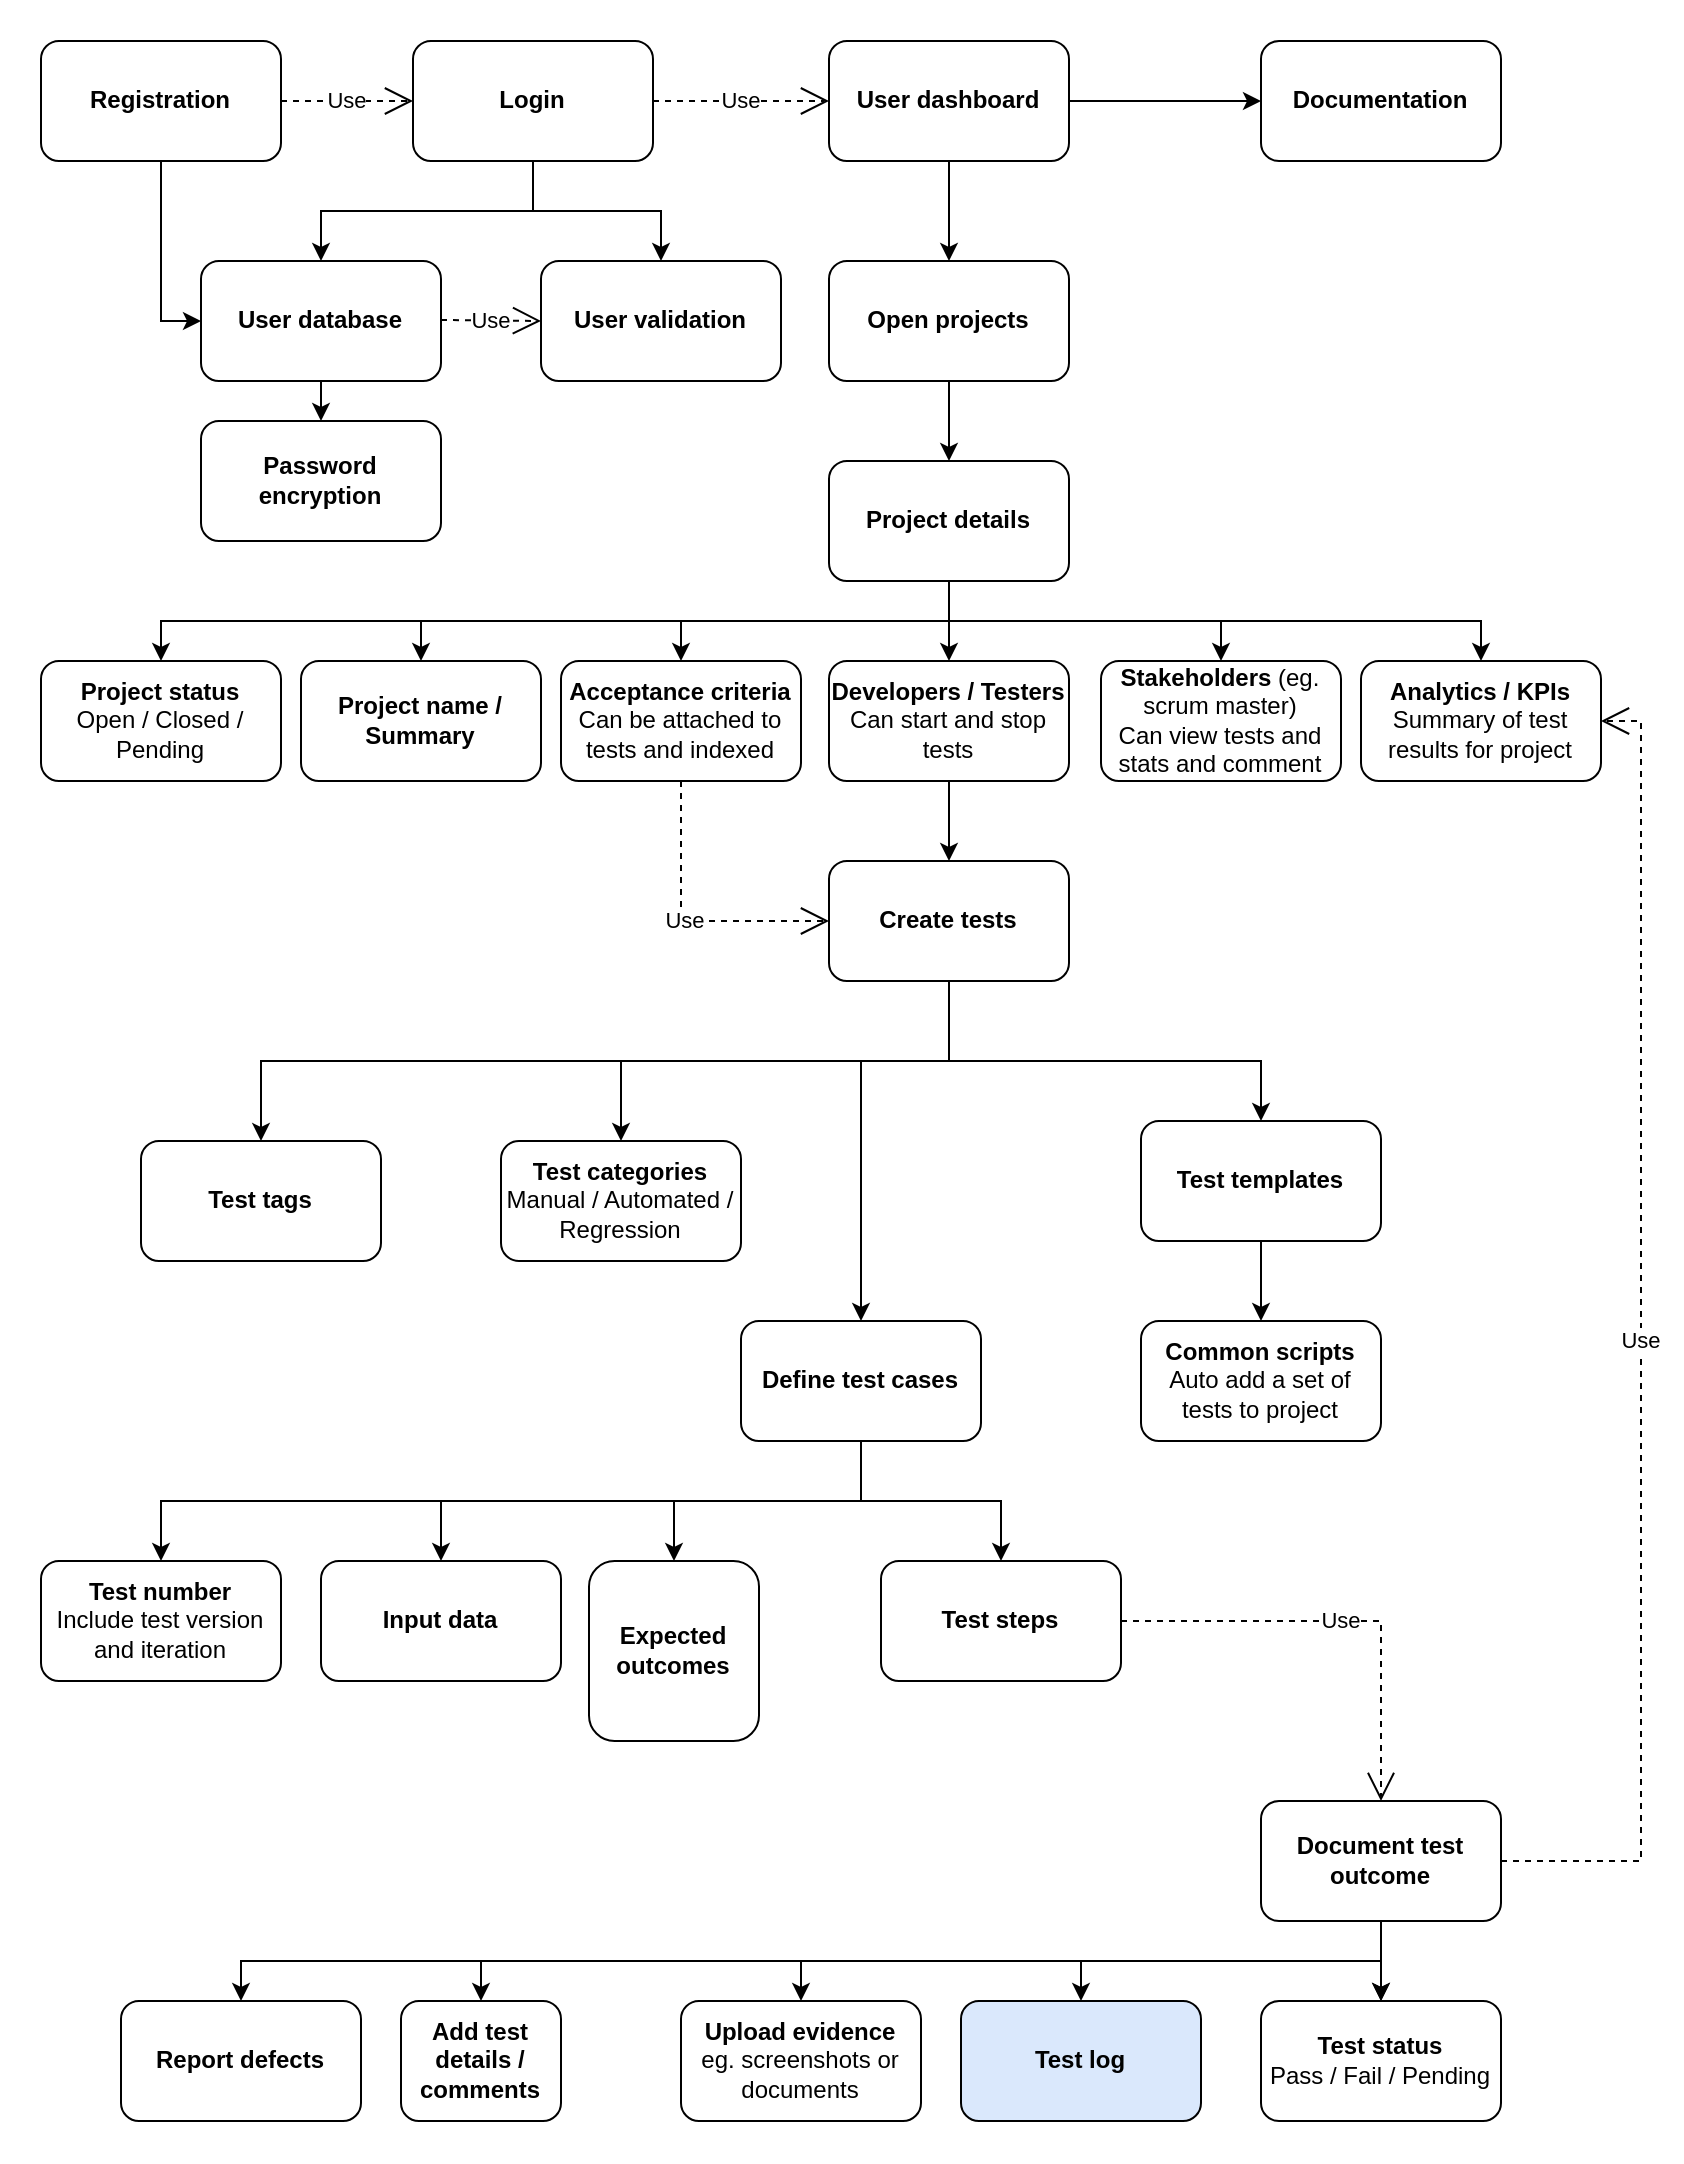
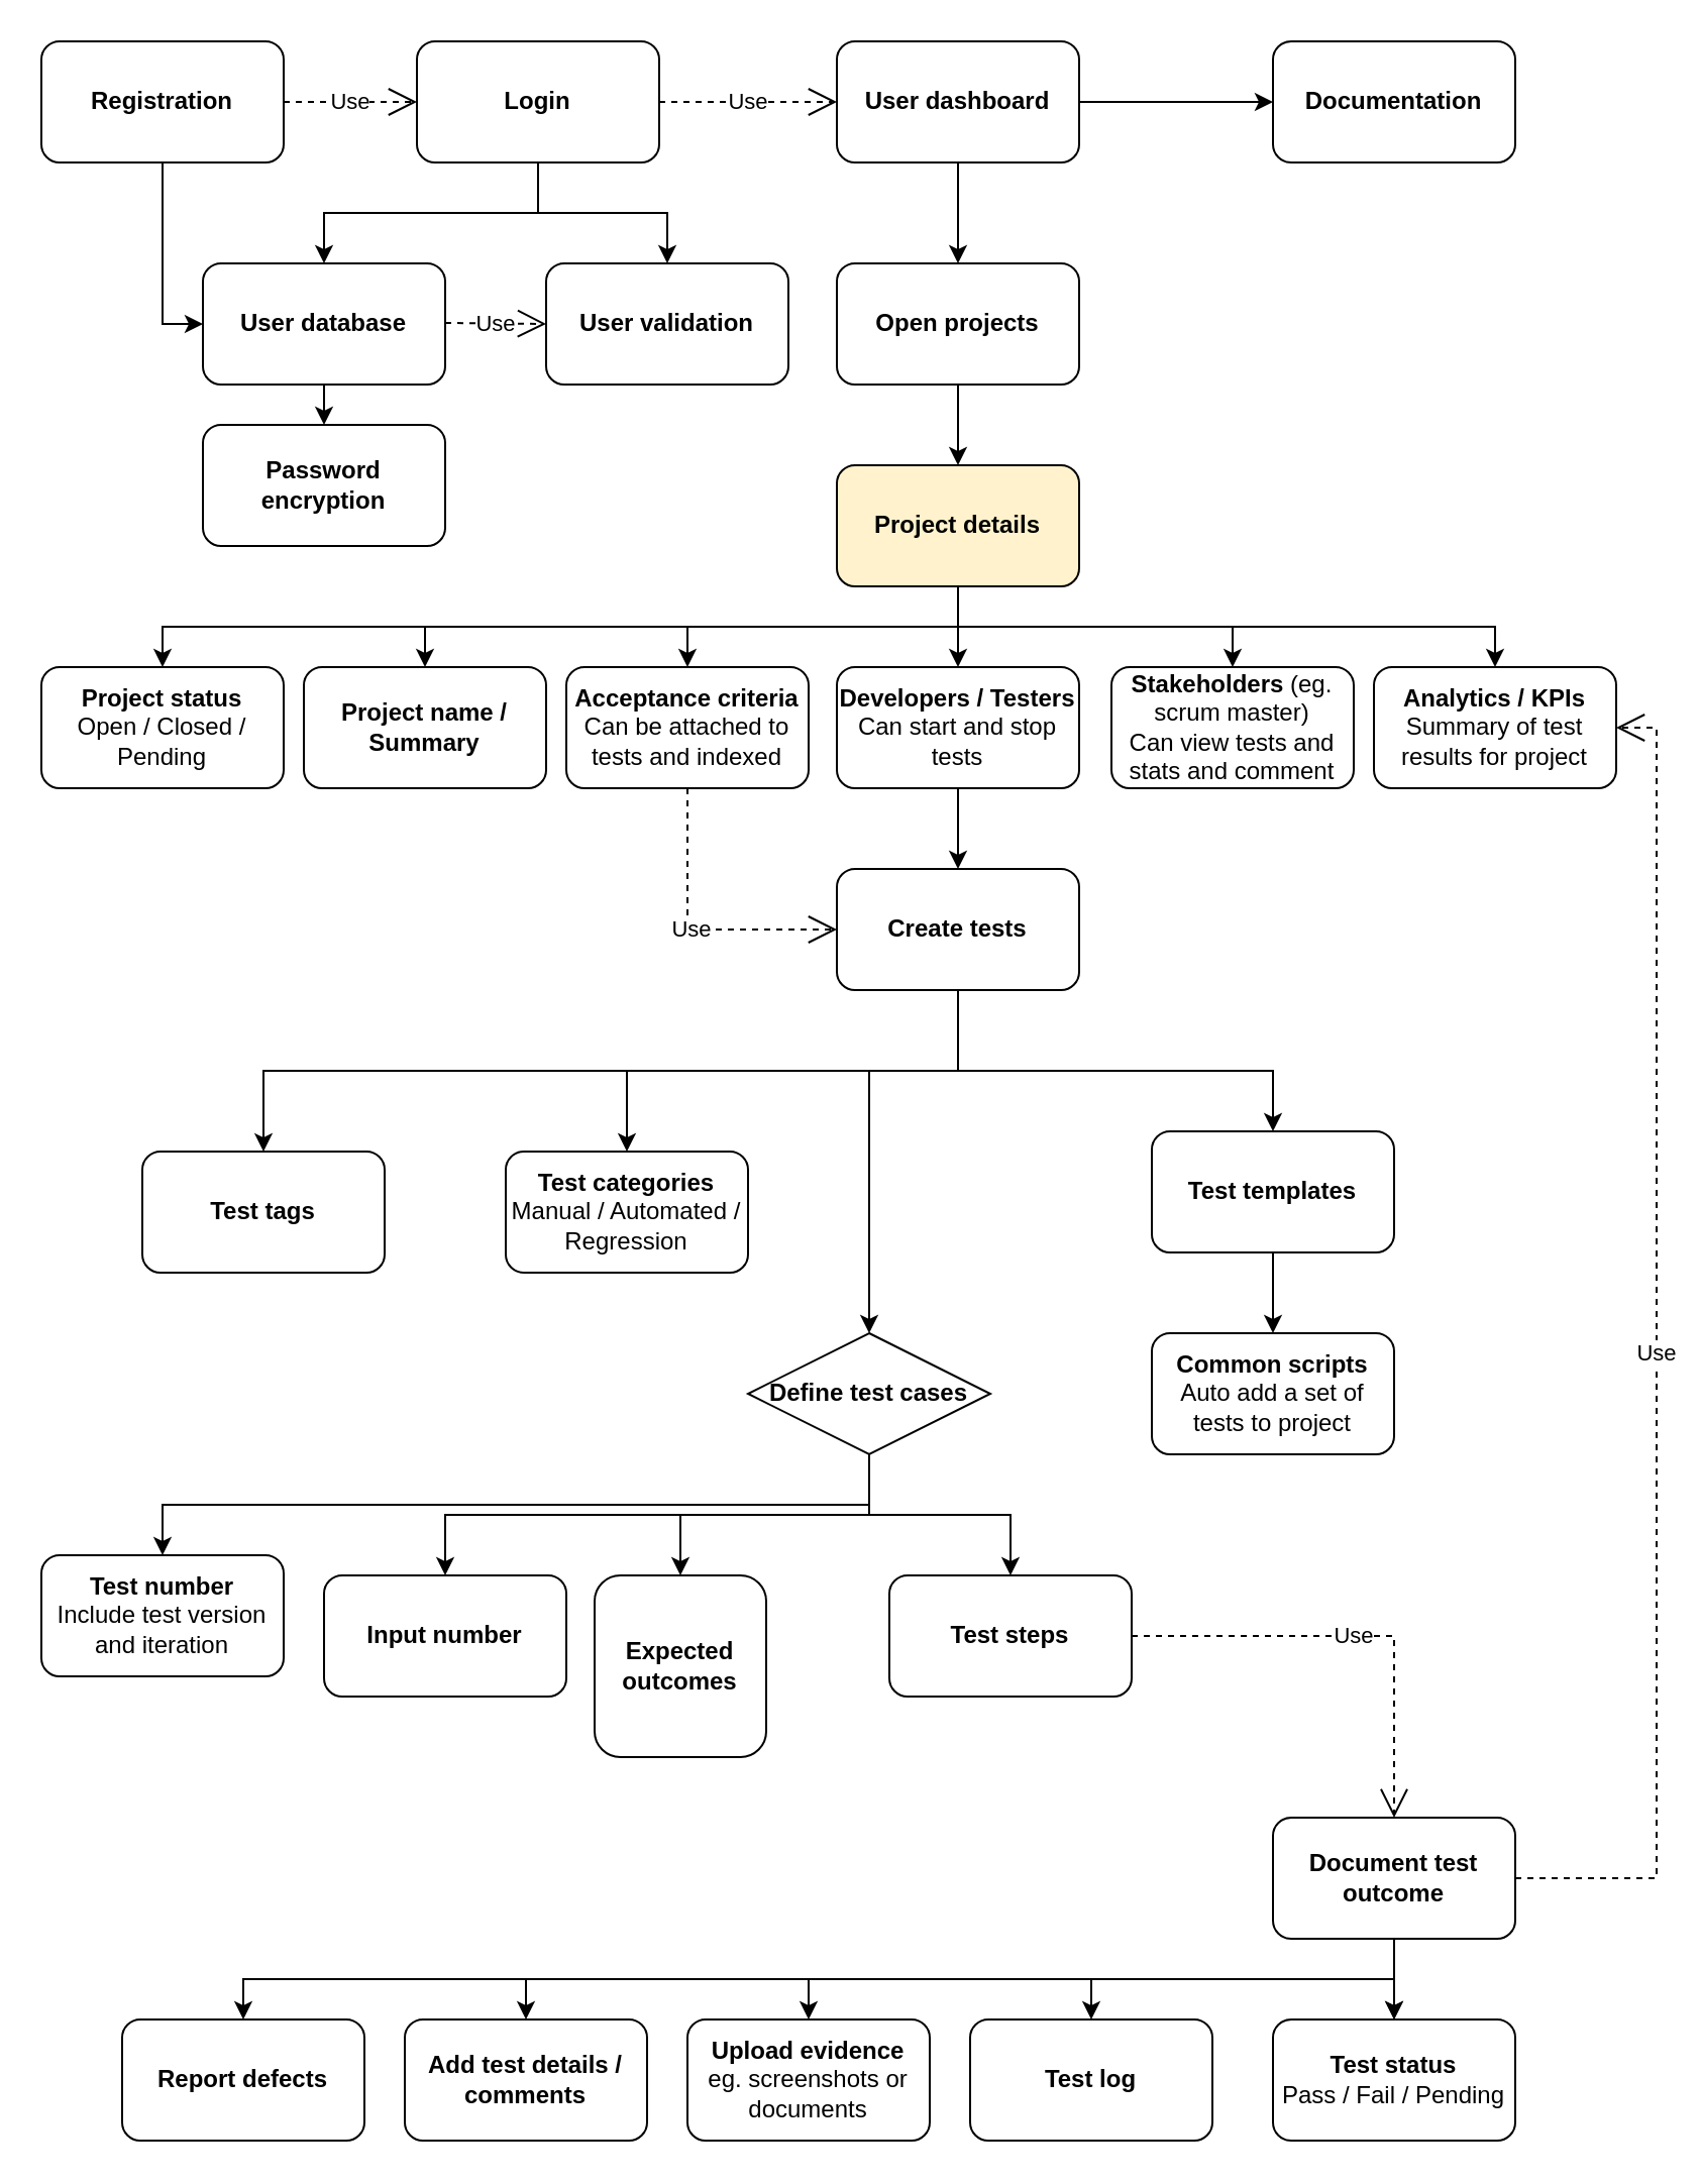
- <mxCell id="13" value="&lt;b&gt;Project details&lt;/b&gt;" style="whiteSpace=wrap;html=1;rounded=1;" parent="1" vertex="1"><mxGeometry x="414" y="230" width="120" height="60" as="geometry" /></mxCell>
+ <mxCell id="13" value="&lt;b&gt;Project details&lt;/b&gt;" style="whiteSpace=wrap;html=1;rounded=1;fillColor=#fff2cc;" parent="1" vertex="1"><mxGeometry x="414" y="230" width="120" height="60" as="geometry" /></mxCell>
- <mxCell id="30" value="&lt;b&gt;Define test cases&lt;/b&gt;" style="whiteSpace=wrap;html=1;rounded=1;" parent="1" vertex="1"><mxGeometry x="370" y="660" width="120" height="60" as="geometry" /></mxCell>
+ <mxCell id="30" value="&lt;b&gt;Define test cases&lt;/b&gt;" style="rhombus;whiteSpace=wrap;html=1;" parent="1" vertex="1"><mxGeometry x="370" y="660" width="120" height="60" as="geometry" /></mxCell>
- <mxCell id="38" value="&lt;b&gt;Test number&lt;br&gt;&lt;/b&gt;Include test version and iteration" style="rounded=1;whiteSpace=wrap;html=1;" parent="1" vertex="1"><mxGeometry x="20" y="780" width="120" height="60" as="geometry" /></mxCell>
+ <mxCell id="38" value="&lt;b&gt;Test number&lt;br&gt;&lt;/b&gt;Include test version and iteration" style="rounded=1;whiteSpace=wrap;html=1;" parent="1" vertex="1"><mxGeometry x="20" y="770" width="120" height="60" as="geometry" /></mxCell>
- <mxCell id="31" value="&lt;b&gt;Input data&lt;/b&gt;" style="whiteSpace=wrap;html=1;rounded=1;" parent="1" vertex="1"><mxGeometry x="160" y="780" width="120" height="60" as="geometry" /></mxCell>
+ <mxCell id="31" value="&lt;b&gt;Input number&lt;/b&gt;" style="whiteSpace=wrap;html=1;rounded=1;" parent="1" vertex="1"><mxGeometry x="160" y="780" width="120" height="60" as="geometry" /></mxCell>
- <mxCell id="50" value="&lt;b&gt;Add test details / comments&lt;/b&gt;" style="whiteSpace=wrap;html=1;rounded=1;" parent="1" vertex="1"><mxGeometry x="200" y="1000" width="80" height="60" as="geometry" /></mxCell>
+ <mxCell id="50" value="&lt;b&gt;Add test details / comments&lt;/b&gt;" style="whiteSpace=wrap;html=1;rounded=1;" parent="1" vertex="1"><mxGeometry x="200" y="1000" width="120" height="60" as="geometry" /></mxCell>
- <mxCell id="48" value="&lt;b&gt;Test log&lt;/b&gt;" style="whiteSpace=wrap;html=1;rounded=1;fillColor=#dae8fc;" parent="1" vertex="1"><mxGeometry x="480" y="1000" width="120" height="60" as="geometry" /></mxCell>
+ <mxCell id="48" value="&lt;b&gt;Test log&lt;/b&gt;" style="whiteSpace=wrap;html=1;rounded=1;" parent="1" vertex="1"><mxGeometry x="480" y="1000" width="120" height="60" as="geometry" /></mxCell>
